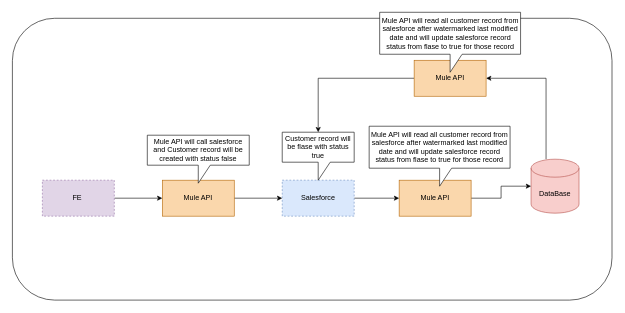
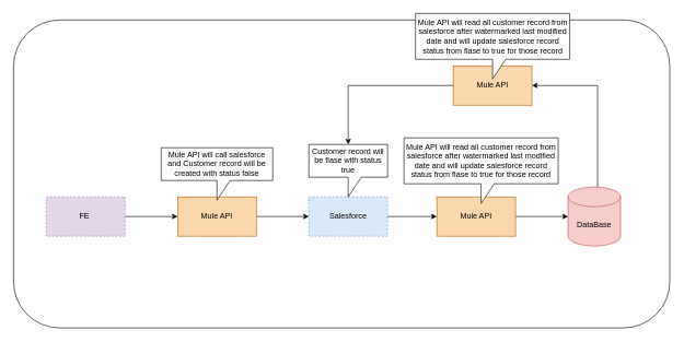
- <mxCell id="11" value="DataBase" style="shape=cylinder3;whiteSpace=wrap;html=1;boundedLbl=1;backgroundOutline=1;size=15;fillColor=#f8cecc;strokeColor=#b85450;" vertex="1" parent="1"><mxGeometry x="885" y="265" width="80" height="90" as="geometry" /></mxCell>
+ <mxCell id="11" value="DataBase" style="shape=cylinder3;whiteSpace=wrap;html=1;boundedLbl=1;backgroundOutline=1;size=15;fillColor=#f8cecc;strokeColor=#b85450;" vertex="1" parent="1"><mxGeometry x="865" y="285" width="80" height="90" as="geometry" /></mxCell>
